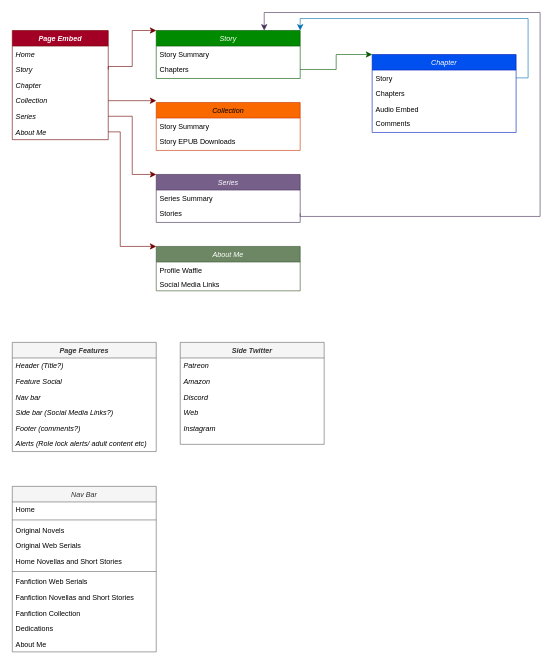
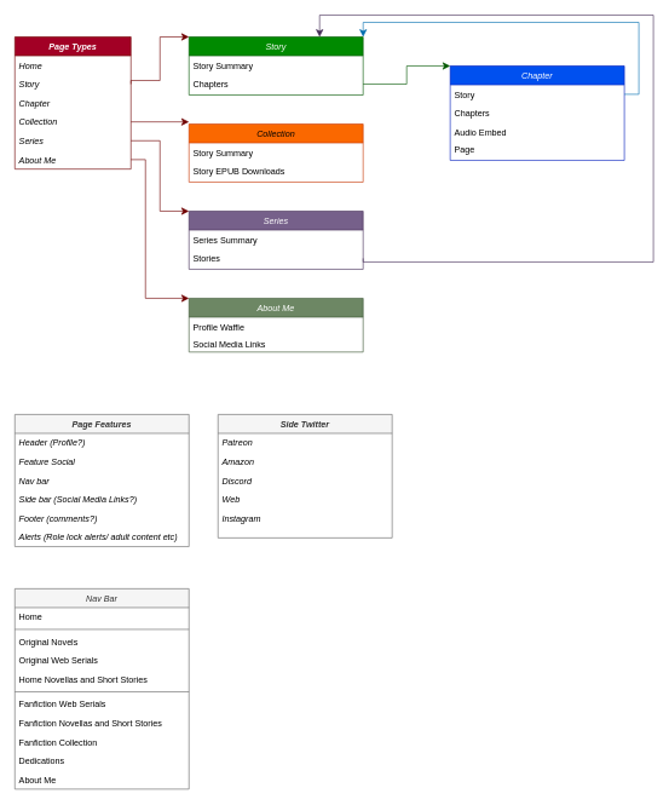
- <mxCell id="2" value="Page Embed" style="swimlane;fontStyle=3;align=center;verticalAlign=top;childLayout=stackLayout;horizontal=1;startSize=26;horizontalStack=0;resizeParent=1;resizeLast=0;collapsible=1;marginBottom=0;rounded=0;shadow=0;strokeWidth=1;labelBackgroundColor=none;fillColor=#a20025;fontColor=#ffffff;strokeColor=#6F0000;" parent="1" vertex="1"><mxGeometry x="20" y="50" width="160" height="182" as="geometry"><mxRectangle x="230" y="140" width="160" height="26" as="alternateBounds" /></mxGeometry></mxCell>
+ <mxCell id="2" value="Page Types" style="swimlane;fontStyle=3;align=center;verticalAlign=top;childLayout=stackLayout;horizontal=1;startSize=26;horizontalStack=0;resizeParent=1;resizeLast=0;collapsible=1;marginBottom=0;rounded=0;shadow=0;strokeWidth=1;labelBackgroundColor=none;fillColor=#a20025;fontColor=#ffffff;strokeColor=#6F0000;" parent="1" vertex="1"><mxGeometry x="20" y="50" width="160" height="182" as="geometry"><mxRectangle x="230" y="140" width="160" height="26" as="alternateBounds" /></mxGeometry></mxCell>
- <mxCell id="20" value="Comments" style="text;align=left;verticalAlign=top;spacingLeft=4;spacingRight=4;overflow=hidden;rotatable=0;points=[[0,0.5],[1,0.5]];portConstraint=eastwest;rounded=0;shadow=0;html=0;labelBackgroundColor=none;" parent="16" vertex="1"><mxGeometry y="102" width="240" height="26" as="geometry" /></mxCell>
+ <mxCell id="20" value="Page" style="text;align=left;verticalAlign=top;spacingLeft=4;spacingRight=4;overflow=hidden;rotatable=0;points=[[0,0.5],[1,0.5]];portConstraint=eastwest;rounded=0;shadow=0;html=0;labelBackgroundColor=none;" parent="16" vertex="1"><mxGeometry y="102" width="240" height="26" as="geometry" /></mxCell>
- <mxCell id="36" value="Header (Title?)" style="text;align=left;verticalAlign=top;spacingLeft=4;spacingRight=4;overflow=hidden;rotatable=0;points=[[0,0.5],[1,0.5]];portConstraint=eastwest;labelBackgroundColor=none;fontStyle=2" parent="35" vertex="1"><mxGeometry y="26" width="240" height="26" as="geometry" /></mxCell>
+ <mxCell id="36" value="Header (Profile?)" style="text;align=left;verticalAlign=top;spacingLeft=4;spacingRight=4;overflow=hidden;rotatable=0;points=[[0,0.5],[1,0.5]];portConstraint=eastwest;labelBackgroundColor=none;fontStyle=2" parent="35" vertex="1"><mxGeometry y="26" width="240" height="26" as="geometry" /></mxCell>
